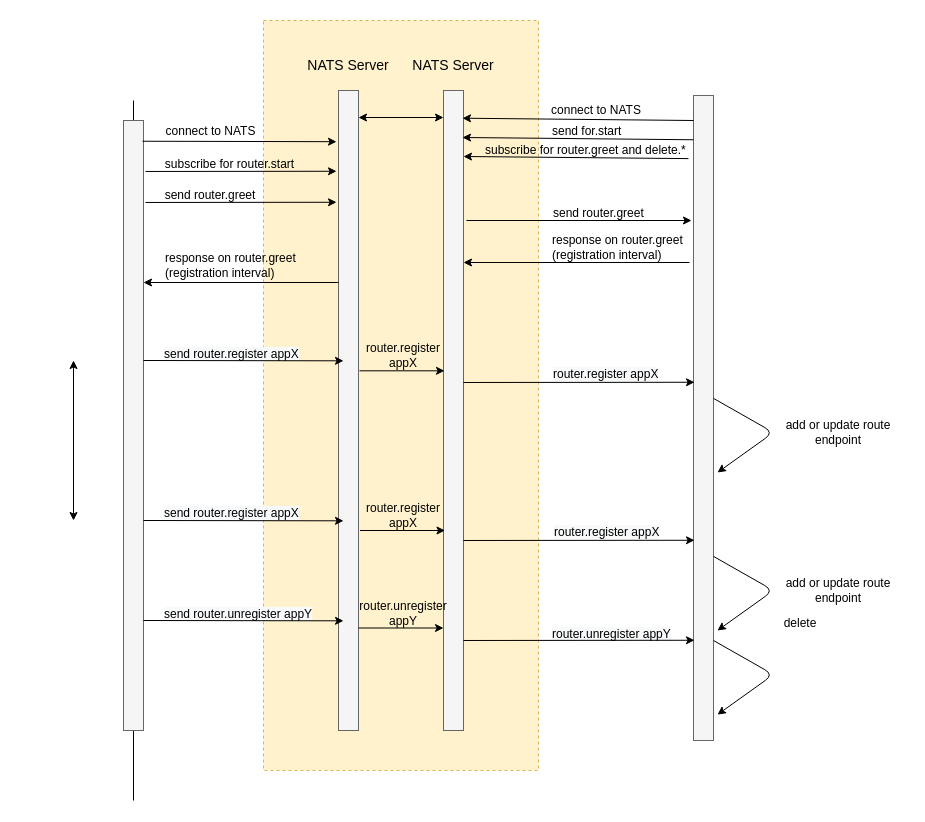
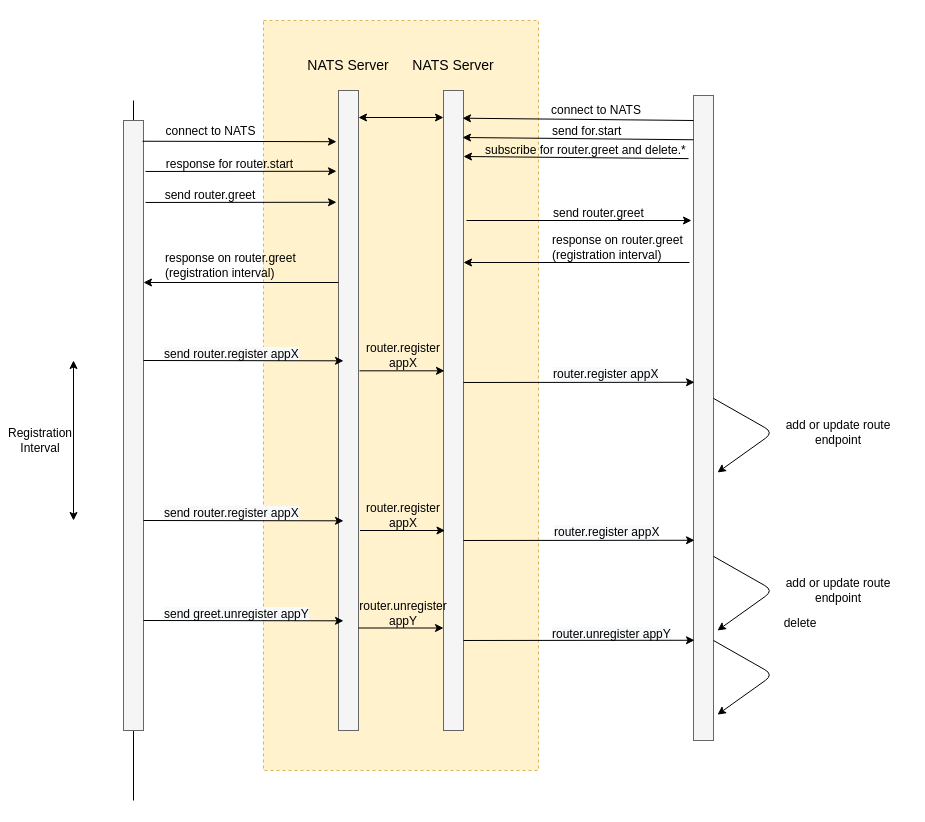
- <mxCell id="53" value="subscribe for router.start" style="text;html=1;strokeColor=none;fillColor=none;align=center;verticalAlign=middle;whiteSpace=wrap;rounded=0;" vertex="1" parent="1"><mxGeometry x="152" y="154" width="155" height="20" as="geometry" /></mxCell>
+ <mxCell id="53" value="response for router.start" style="text;html=1;strokeColor=none;fillColor=none;align=center;verticalAlign=middle;whiteSpace=wrap;rounded=0;" vertex="1" parent="1"><mxGeometry x="152" y="154" width="155" height="20" as="geometry" /></mxCell>
+ <mxCell id="33" value="Registration Interval" style="text;html=1;strokeColor=none;fillColor=none;align=center;verticalAlign=middle;whiteSpace=wrap;rounded=0;dashed=1;" parent="1" vertex="1"><mxGeometry x="20" y="430" width="40" height="20" as="geometry" /></mxCell>
- <mxCell id="27" value="&lt;span style=&quot;color: rgb(0 , 0 , 0) ; font-family: &amp;#34;helvetica&amp;#34; ; font-size: 12px ; font-style: normal ; font-weight: 400 ; letter-spacing: normal ; text-align: center ; text-indent: 0px ; text-transform: none ; word-spacing: 0px ; background-color: rgb(248 , 249 , 250) ; display: inline ; float: none&quot;&gt;send router.unregister appY&lt;/span&gt;" style="text;whiteSpace=wrap;html=1;" parent="1" vertex="1"><mxGeometry x="162" y="600" width="151" height="30" as="geometry" /></mxCell>
+ <mxCell id="27" value="&lt;span style=&quot;color: rgb(0 , 0 , 0) ; font-family: &amp;#34;helvetica&amp;#34; ; font-size: 12px ; font-style: normal ; font-weight: 400 ; letter-spacing: normal ; text-align: center ; text-indent: 0px ; text-transform: none ; word-spacing: 0px ; background-color: rgb(248 , 249 , 250) ; display: inline ; float: none&quot;&gt;send greet.unregister appY&lt;/span&gt;" style="text;whiteSpace=wrap;html=1;" parent="1" vertex="1"><mxGeometry x="162" y="600" width="151" height="30" as="geometry" /></mxCell>
